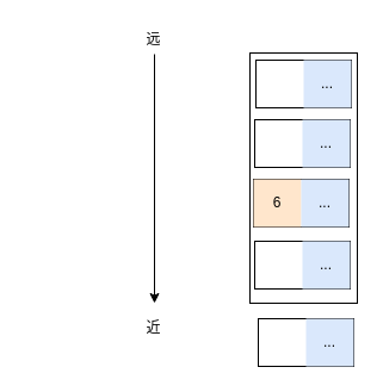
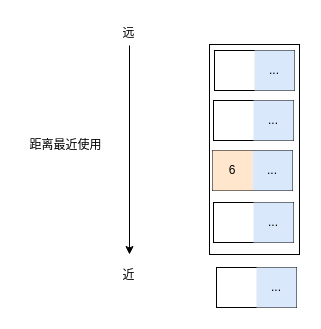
+ <mxCell id="4" value="距离最近使用" style="text;html=1;align=center;verticalAlign=middle;resizable=0;points=[];autosize=1;strokeColor=none;fillColor=none;" parent="1" vertex="1"><mxGeometry x="20" y="132" width="90" height="26" as="geometry" /></mxCell>
